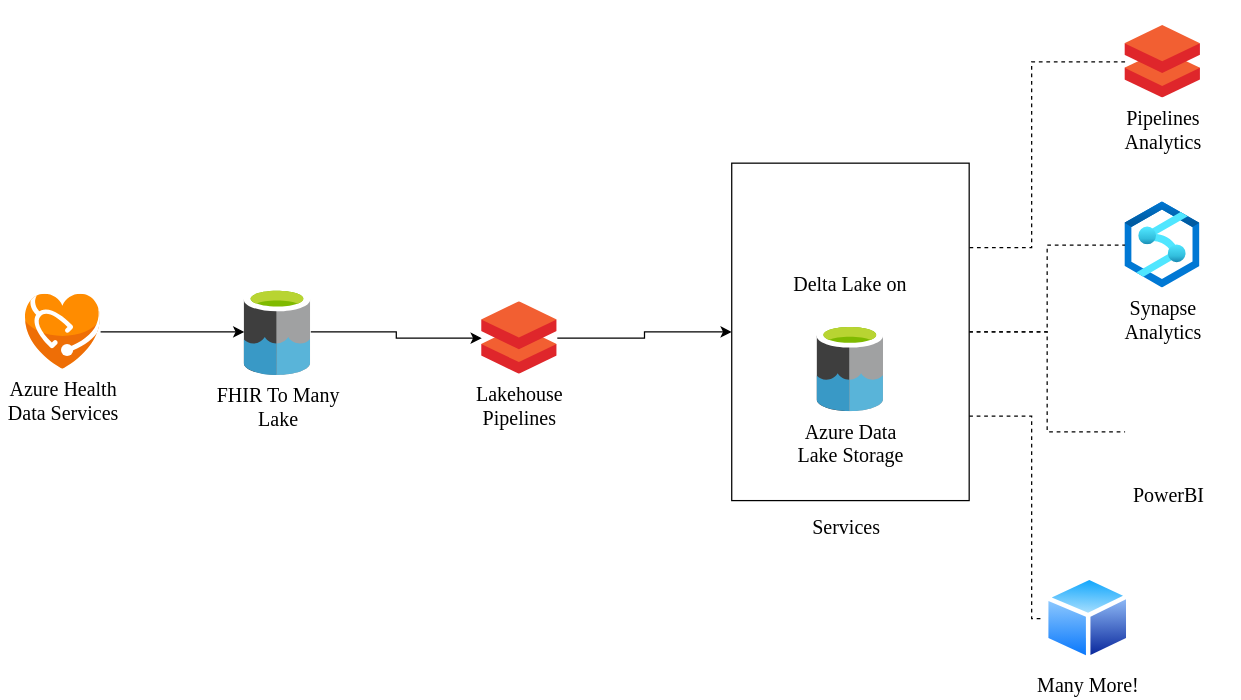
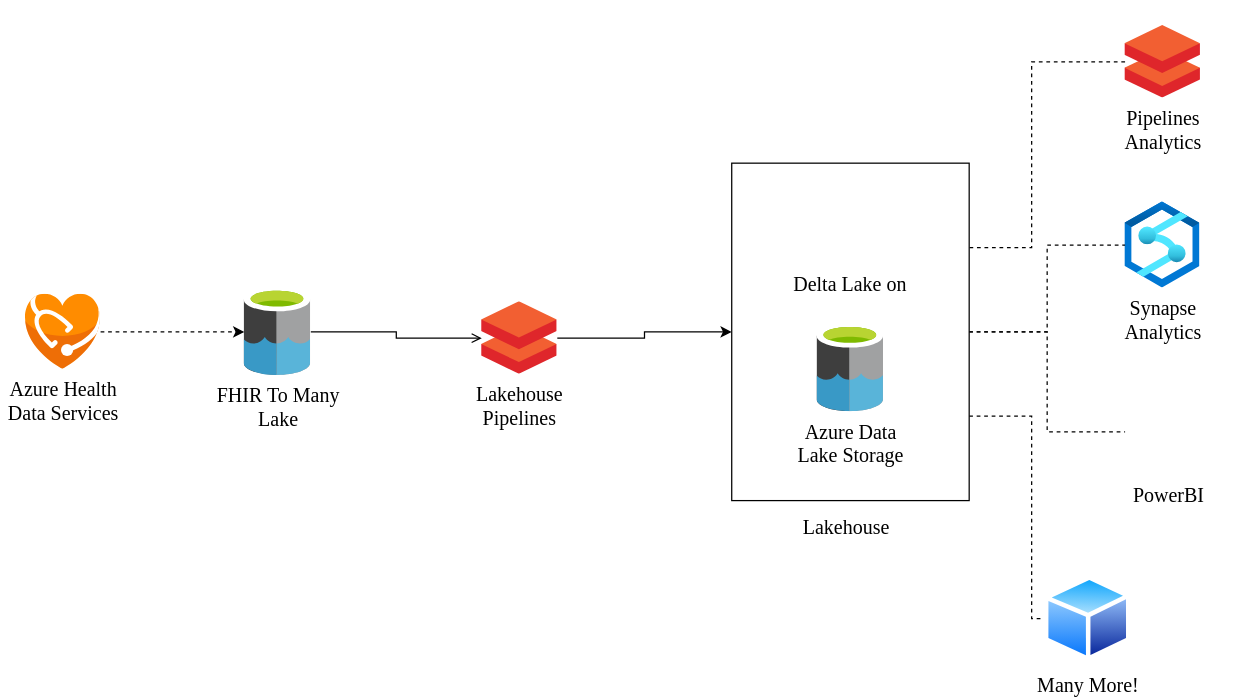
- <mxCell id="4" style="edgeStyle=orthogonalEdgeStyle;rounded=0;orthogonalLoop=1;jettySize=auto;html=1;" parent="1" source="5" target="3" edge="1"><mxGeometry relative="1" as="geometry" /></mxCell>
+ <mxCell id="4" style="edgeStyle=orthogonalEdgeStyle;rounded=0;orthogonalLoop=1;jettySize=auto;html=1;dashed=1;" parent="1" source="5" target="3" edge="1"><mxGeometry relative="1" as="geometry" /></mxCell>
- <mxCell id="2" style="edgeStyle=orthogonalEdgeStyle;rounded=0;orthogonalLoop=1;jettySize=auto;html=1;" parent="1" source="3" target="7" edge="1"><mxGeometry relative="1" as="geometry" /></mxCell>
+ <mxCell id="2" style="edgeStyle=orthogonalEdgeStyle;rounded=0;orthogonalLoop=1;jettySize=auto;html=1;endArrow=open;" parent="1" source="3" target="7" edge="1"><mxGeometry relative="1" as="geometry" /></mxCell>
- <mxCell id="21" value="Services" style="text;html=1;strokeColor=none;fillColor=none;align=center;verticalAlign=middle;whiteSpace=wrap;rounded=0;fontSize=16;fontFamily=Quicksand;fontSource=https%3A%2F%2Ffonts.googleapis.com%2Fcss%3Ffamily%3DQuicksand;" parent="16" vertex="1"><mxGeometry x="62" y="276" width="60" height="30" as="geometry" /></mxCell>
+ <mxCell id="21" value="Lakehouse" style="text;html=1;strokeColor=none;fillColor=none;align=center;verticalAlign=middle;whiteSpace=wrap;rounded=0;fontSize=16;fontFamily=Quicksand;fontSource=https%3A%2F%2Ffonts.googleapis.com%2Fcss%3Ffamily%3DQuicksand;" parent="16" vertex="1"><mxGeometry x="62" y="276" width="60" height="30" as="geometry" /></mxCell>
